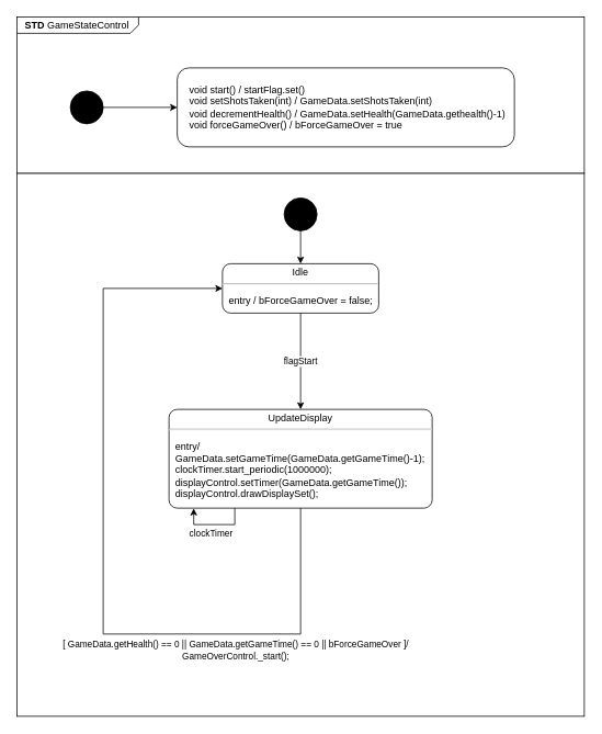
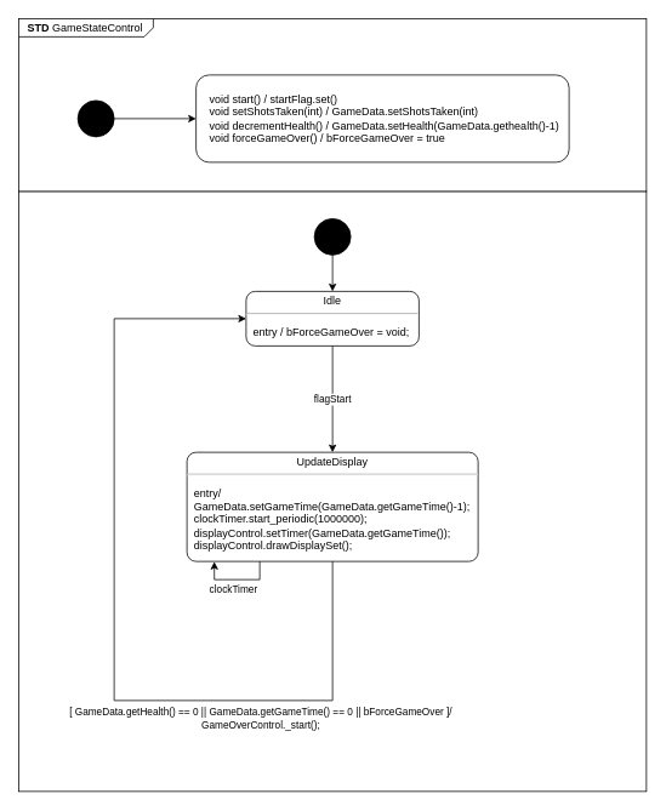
- <mxCell id="5" value="&lt;p style=&quot;margin:0px;margin-top:4px;text-align:center;&quot;&gt;Idle&lt;/p&gt;&lt;hr&gt;&lt;p&gt;&lt;/p&gt;&lt;p style=&quot;margin:0px;margin-left:8px;text-align:left;&quot;&gt;entry / bForceGameOver = false;&lt;br&gt;&lt;/p&gt;" style="shape=mxgraph.sysml.simpleState;html=1;overflow=fill;whiteSpace=wrap;align=center;" vertex="1" parent="2"><mxGeometry x="250" y="300" width="190" height="60" as="geometry" /></mxCell>
+ <mxCell id="5" value="&lt;p style=&quot;margin:0px;margin-top:4px;text-align:center;&quot;&gt;Idle&lt;/p&gt;&lt;hr&gt;&lt;p&gt;&lt;/p&gt;&lt;p style=&quot;margin:0px;margin-left:8px;text-align:left;&quot;&gt;entry / bForceGameOver = void;&lt;br&gt;&lt;/p&gt;" style="shape=mxgraph.sysml.simpleState;html=1;overflow=fill;whiteSpace=wrap;align=center;" vertex="1" parent="2"><mxGeometry x="250" y="300" width="190" height="60" as="geometry" /></mxCell>
